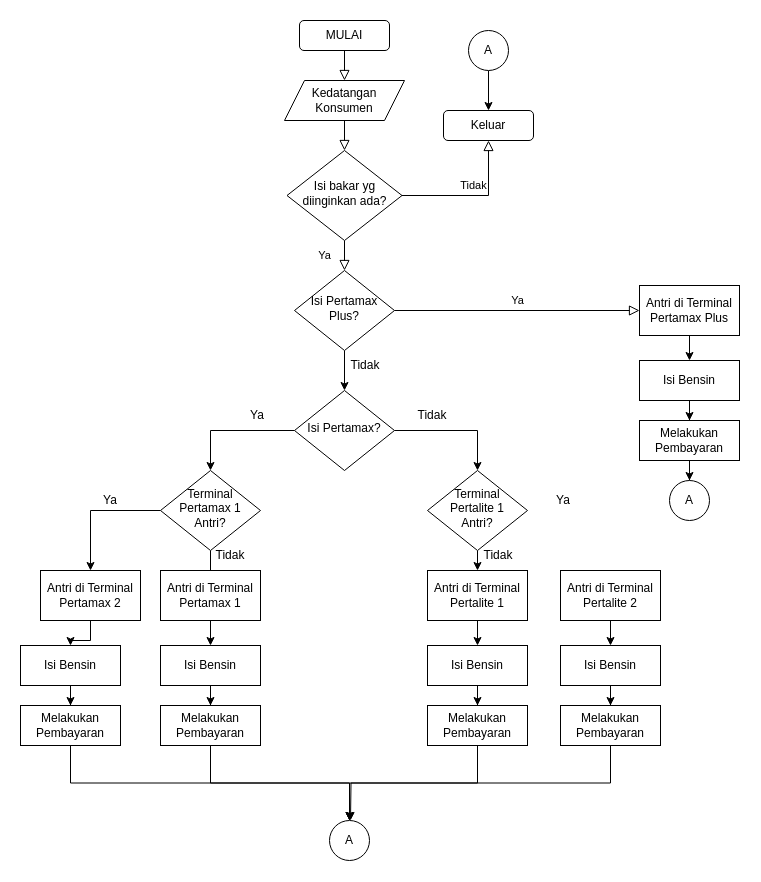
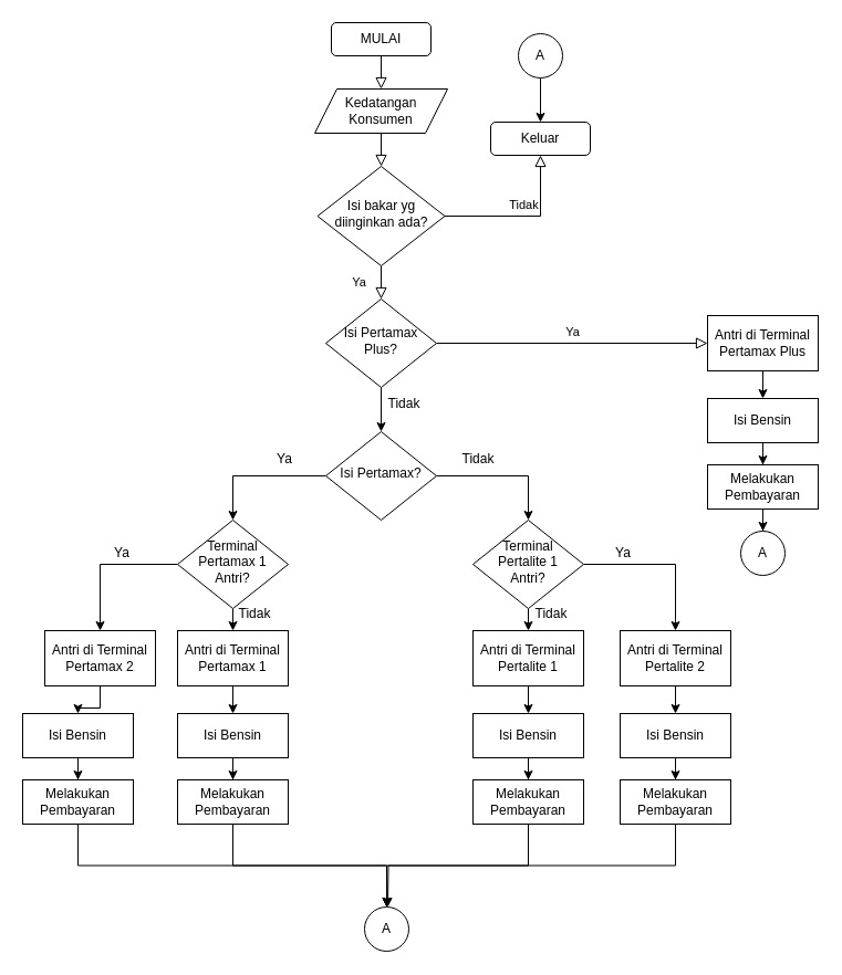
+ <mxCell id="31" style="edgeStyle=orthogonalEdgeStyle;rounded=0;orthogonalLoop=1;jettySize=auto;html=1;entryX=0.5;entryY=0;entryDx=0;entryDy=0;" edge="1" parent="1" source="32" target="52"><mxGeometry relative="1" as="geometry" /></mxCell>
- <mxCell id="27" style="edgeStyle=orthogonalEdgeStyle;rounded=0;orthogonalLoop=1;jettySize=auto;html=1;exitX=0.5;exitY=1;exitDx=0;exitDy=0;entryX=0.5;entryY=0;entryDx=0;entryDy=0;endArrow=none;" edge="1" parent="1" source="29" target="34"><mxGeometry relative="1" as="geometry" /></mxCell>
+ <mxCell id="27" style="edgeStyle=orthogonalEdgeStyle;rounded=0;orthogonalLoop=1;jettySize=auto;html=1;exitX=0.5;exitY=1;exitDx=0;exitDy=0;entryX=0.5;entryY=0;entryDx=0;entryDy=0;" edge="1" parent="1" source="29" target="34"><mxGeometry relative="1" as="geometry" /></mxCell>
